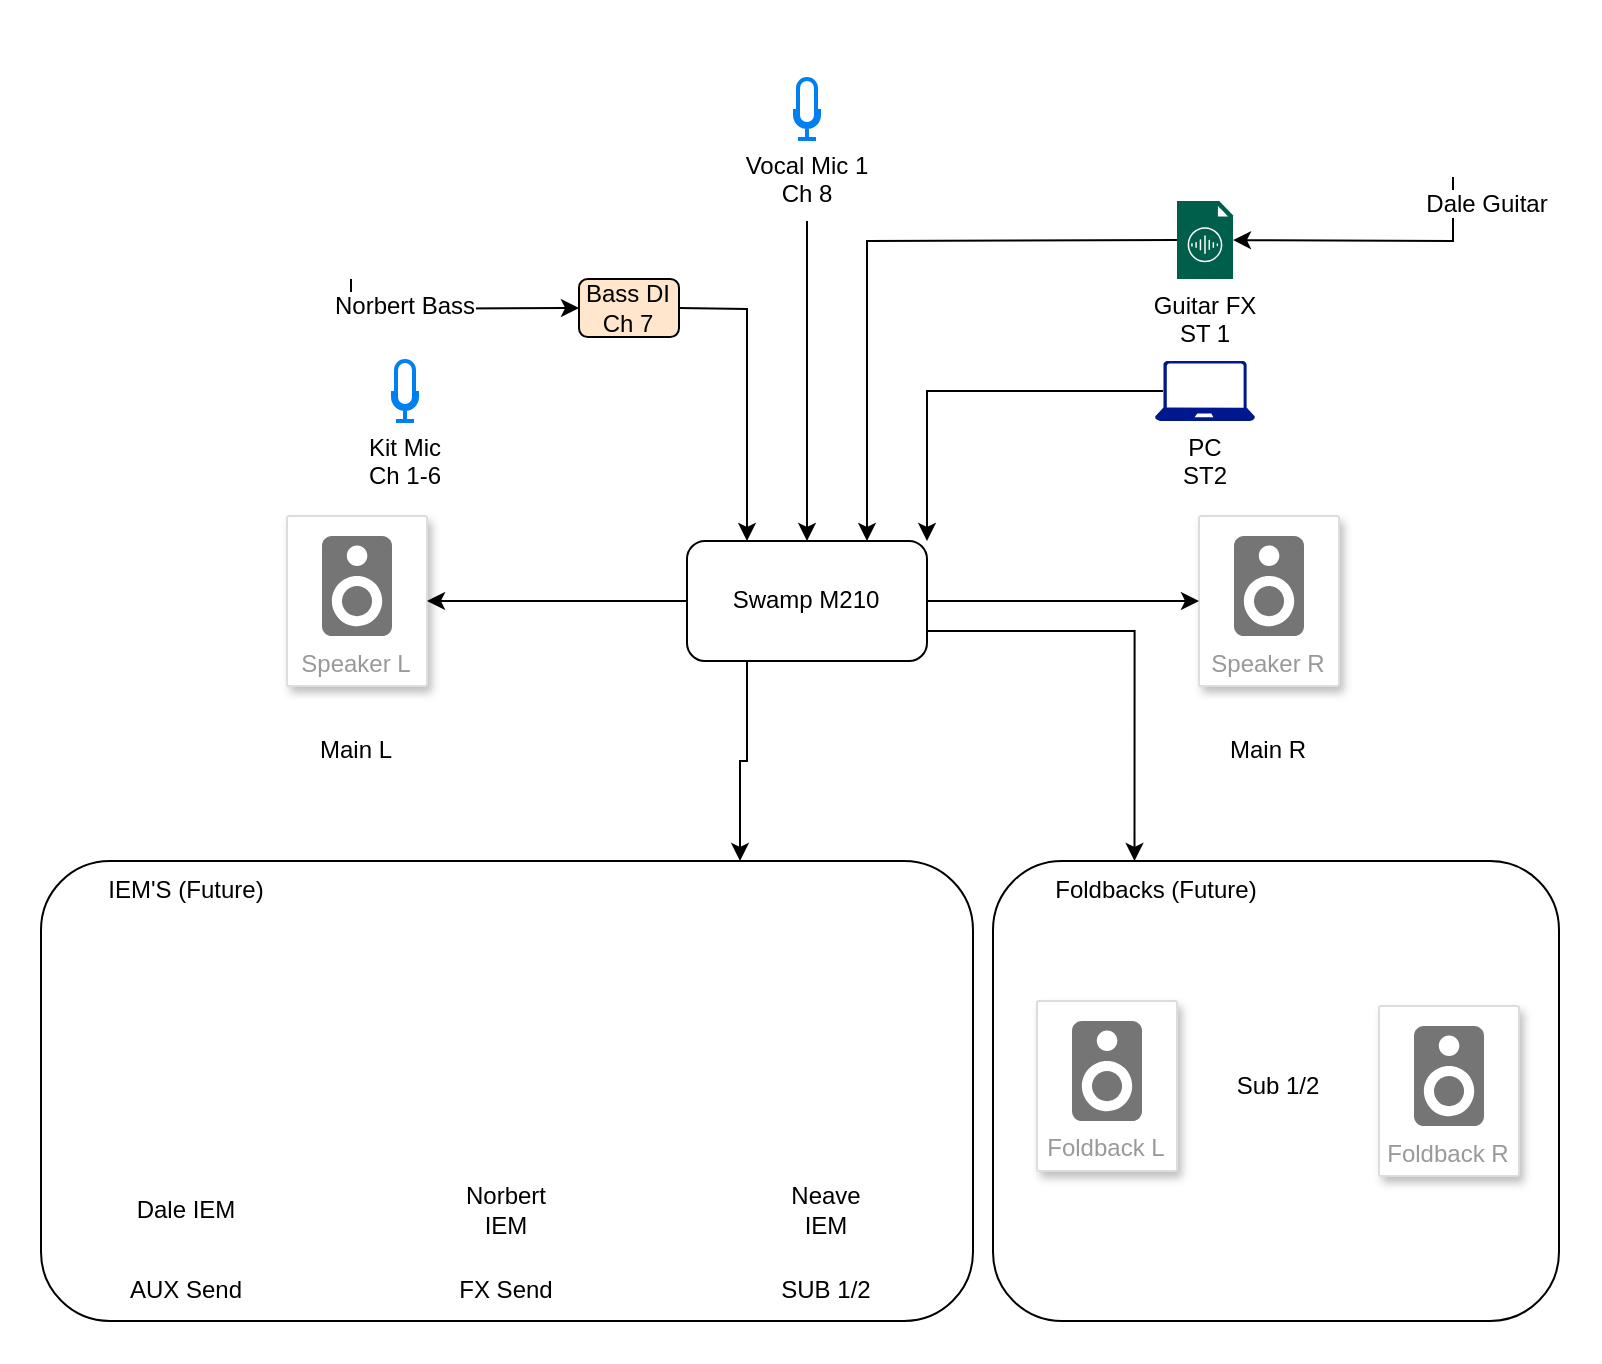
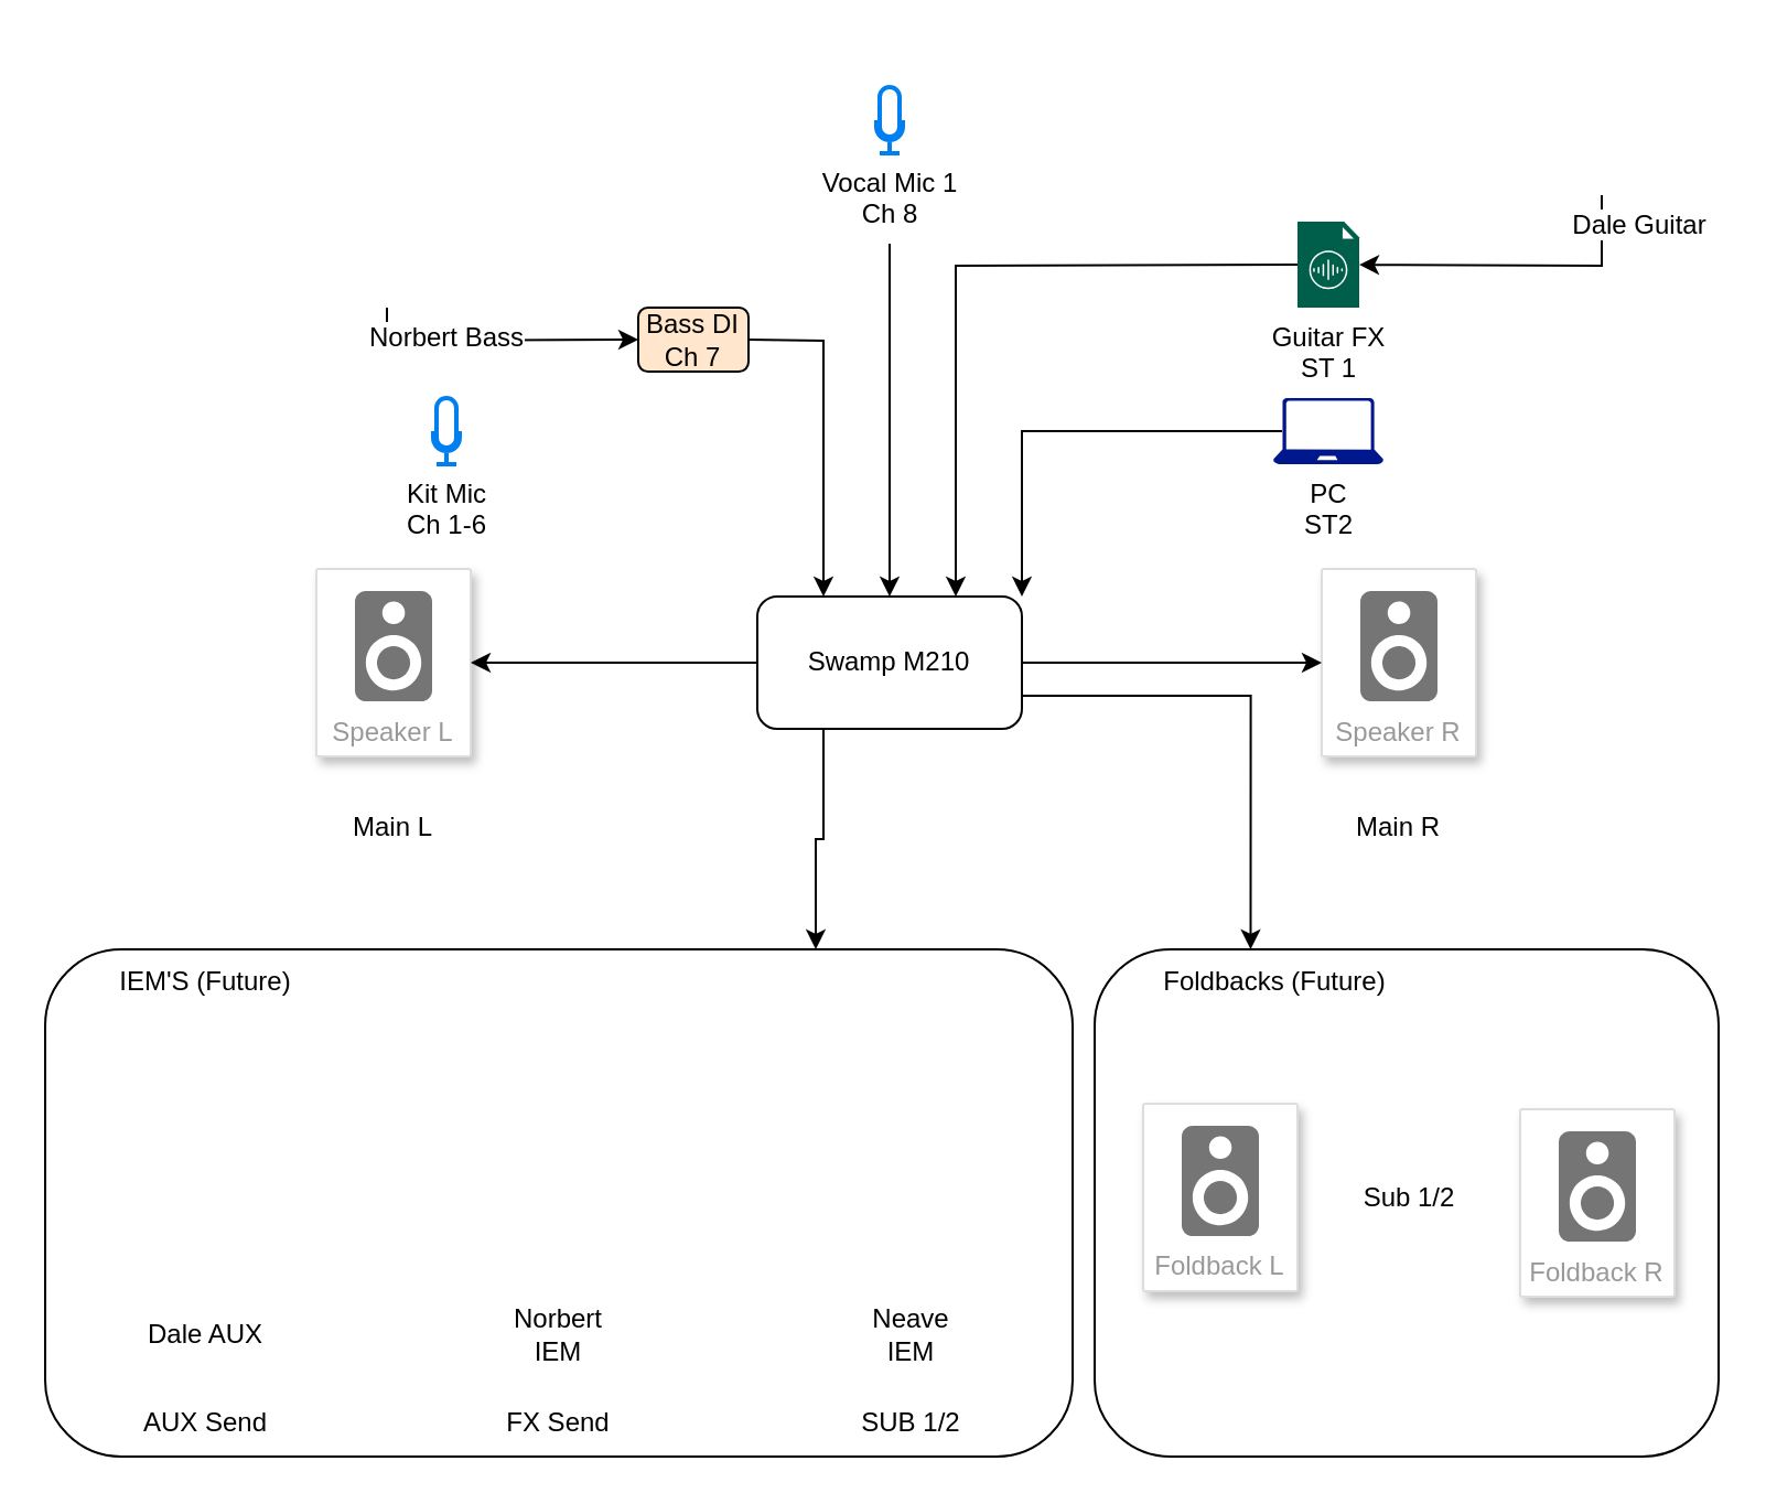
- <mxCell id="17" value="Dale IEM" style="text;strokeColor=none;align=center;fillColor=none;html=1;verticalAlign=middle;whiteSpace=wrap;rounded=0;" parent="1" vertex="1"><mxGeometry x="63" y="590" width="60" height="30" as="geometry" /></mxCell>
+ <mxCell id="17" value="Dale AUX" style="text;strokeColor=none;align=center;fillColor=none;html=1;verticalAlign=middle;whiteSpace=wrap;rounded=0;" parent="1" vertex="1"><mxGeometry x="63" y="590" width="60" height="30" as="geometry" /></mxCell>
